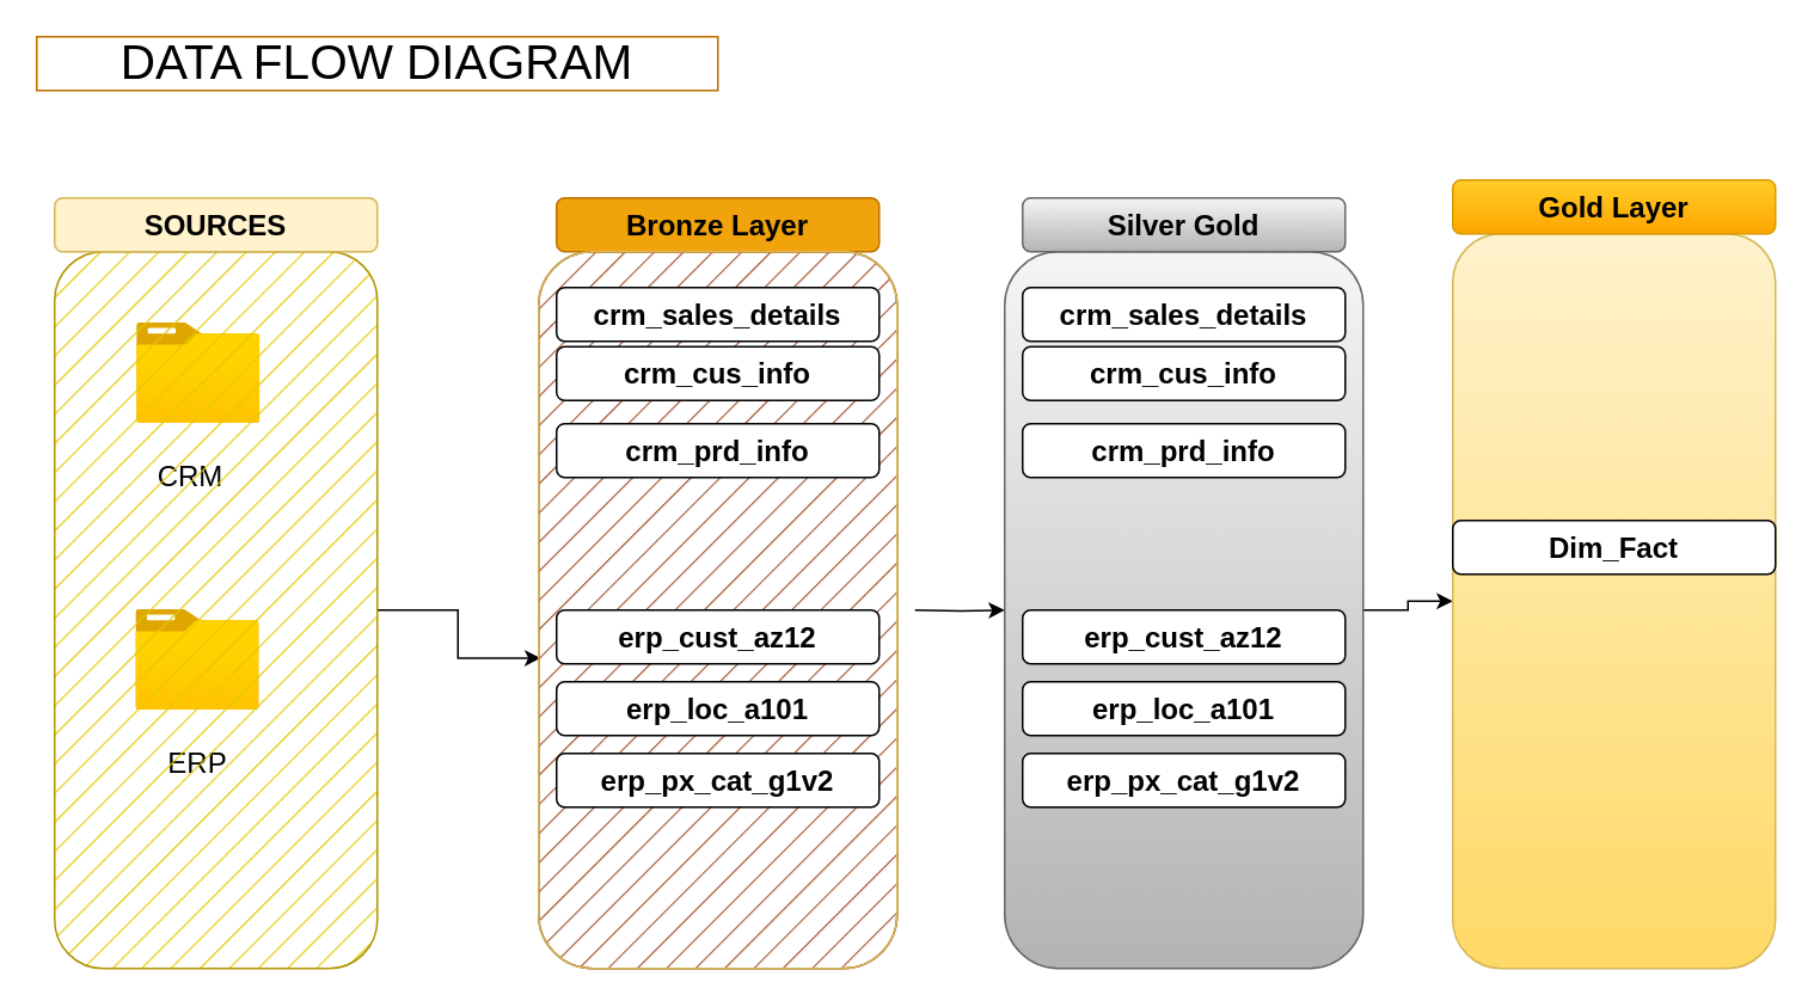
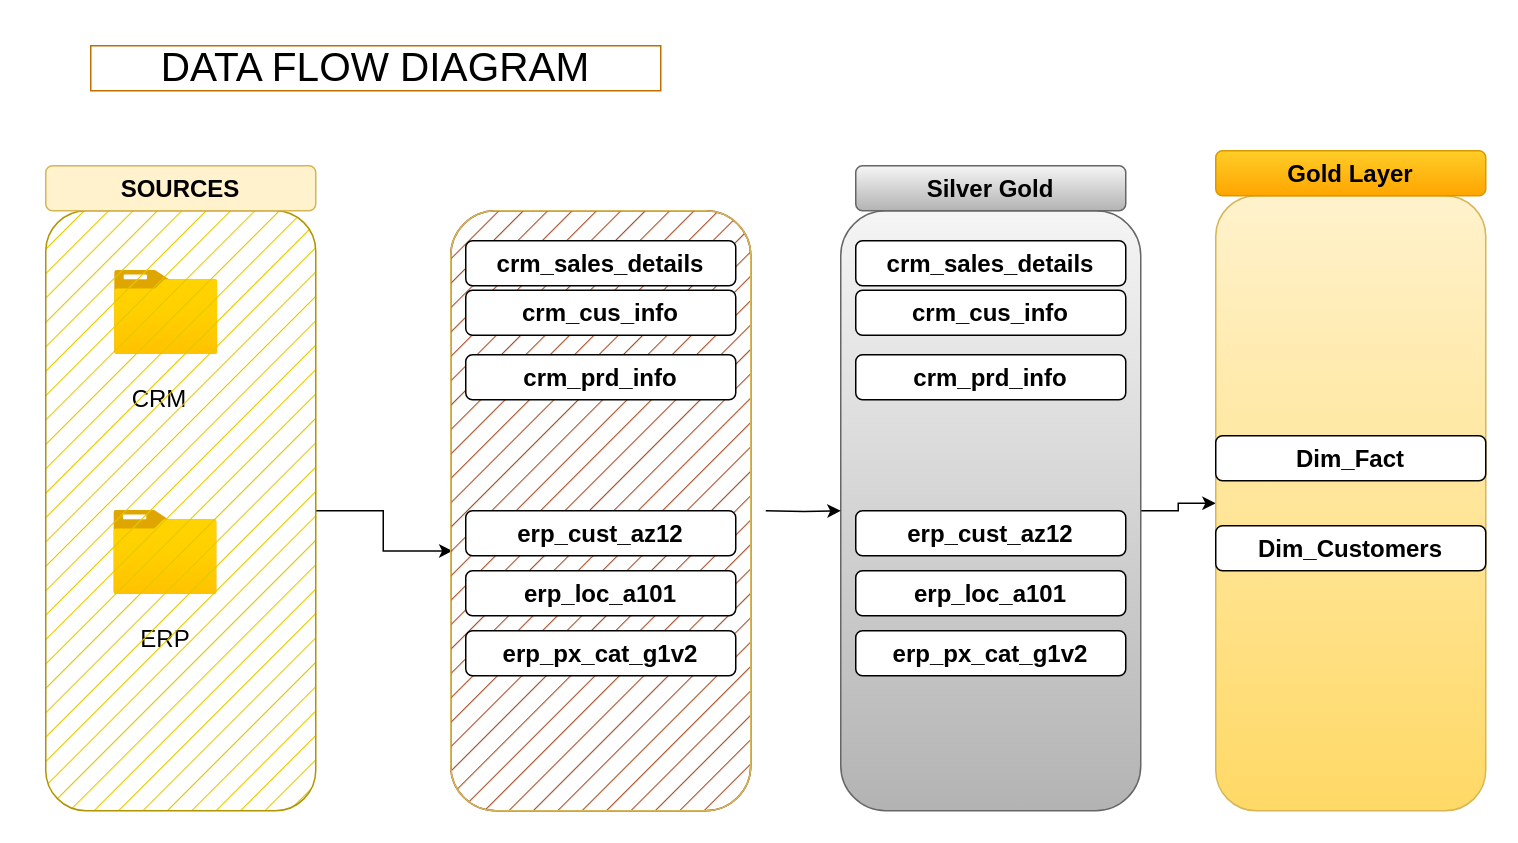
- <mxCell id="17" value="DATA FLOW DIAGRAM" style="text;html=1;align=center;verticalAlign=middle;whiteSpace=wrap;rounded=0;fillColor=none;fontColor=#000000;strokeColor=#BD7000;fontSize=27;" parent="1" vertex="1"><mxGeometry x="20" y="20" width="380" height="30" as="geometry" /></mxCell>
+ <mxCell id="17" value="DATA FLOW DIAGRAM" style="text;html=1;align=center;verticalAlign=middle;whiteSpace=wrap;rounded=0;fillColor=none;fontColor=#000000;strokeColor=#BD7000;fontSize=27;" parent="1" vertex="1"><mxGeometry x="60" y="30" width="380" height="30" as="geometry" /></mxCell>
- <mxCell id="7" value="&lt;span style=&quot;font-size: 16px;&quot;&gt;&lt;b&gt;Bronze Layer&lt;/b&gt;&lt;/span&gt;" style="rounded=1;whiteSpace=wrap;html=1;fillColor=#f0a30a;fontColor=#000000;strokeColor=#BD7000;" parent="1" vertex="1"><mxGeometry x="310" y="110" width="180" height="30" as="geometry" /></mxCell>
+ <mxCell id="32" value="&lt;span style=&quot;font-size: 16px;&quot;&gt;&lt;b&gt;Dim_Customers&lt;/b&gt;&lt;/span&gt;" style="rounded=1;whiteSpace=wrap;html=1;" vertex="1" parent="1"><mxGeometry x="810" y="350" width="180" height="30" as="geometry" /></mxCell>
